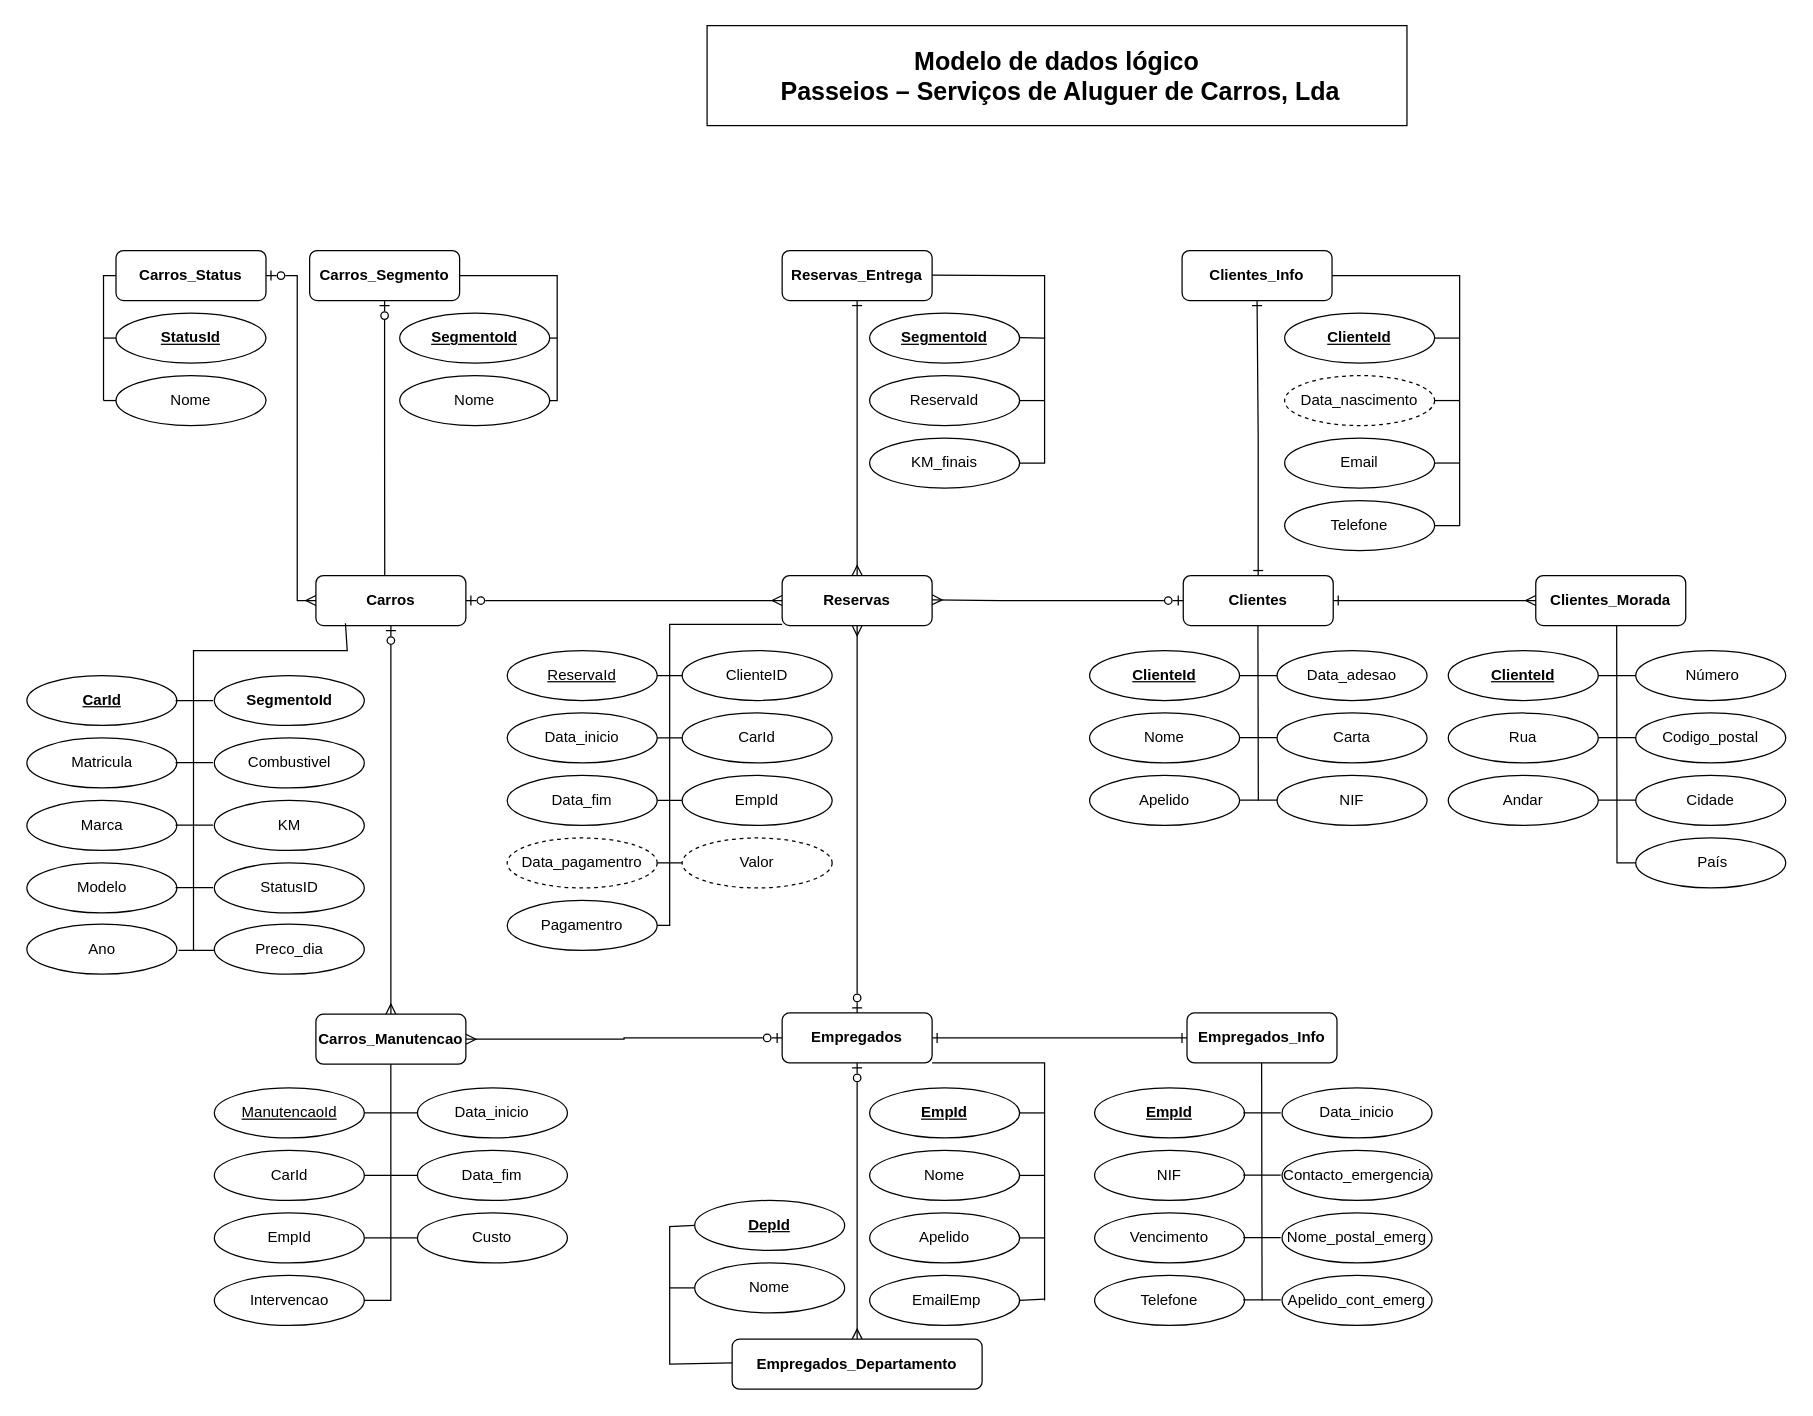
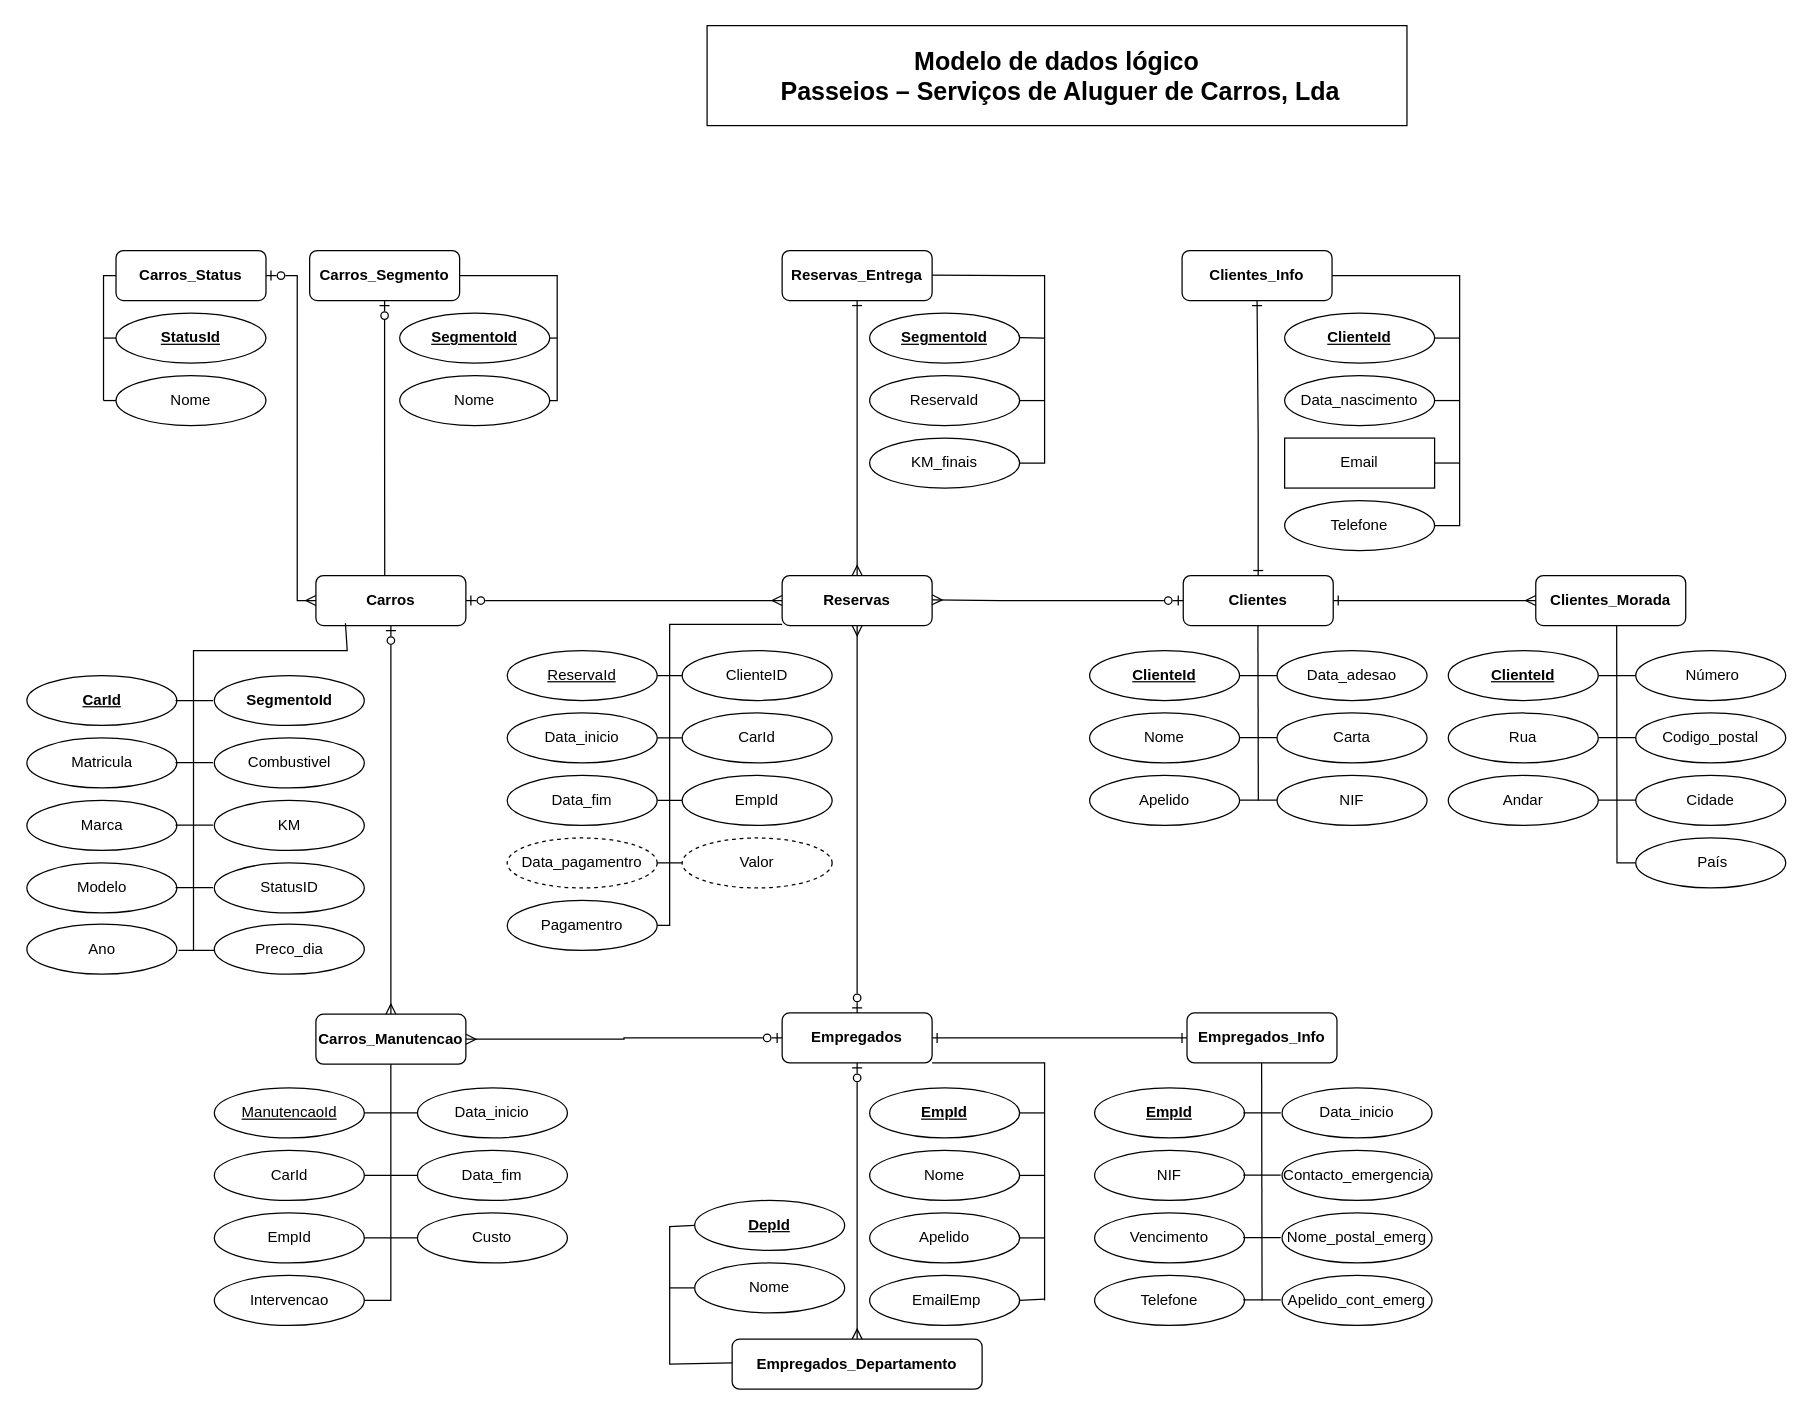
- <mxCell id="31" value="&lt;span style=&quot;text-align: left;&quot;&gt;Data_nascimento&lt;/span&gt;" style="ellipse;whiteSpace=wrap;html=1;align=center;dashed=1;" vertex="1" parent="1"><mxGeometry x="1027.06" y="300.02" width="120" height="40" as="geometry" /></mxCell>
+ <mxCell id="31" value="&lt;span style=&quot;text-align: left;&quot;&gt;Data_nascimento&lt;/span&gt;" style="ellipse;whiteSpace=wrap;html=1;align=center;" vertex="1" parent="1"><mxGeometry x="1027.06" y="300.02" width="120" height="40" as="geometry" /></mxCell>
- <mxCell id="33" value="&lt;span style=&quot;text-align: left;&quot;&gt;Email&lt;/span&gt;" style="ellipse;whiteSpace=wrap;html=1;align=center;" vertex="1" parent="1"><mxGeometry x="1027.06" y="350.02" width="120" height="40" as="geometry" /></mxCell>
+ <mxCell id="33" value="&lt;span style=&quot;text-align: left;&quot;&gt;Email&lt;/span&gt;" style="whiteSpace=wrap;html=1;align=center;rounded=0;" vertex="1" parent="1"><mxGeometry x="1027.06" y="350.02" width="120" height="40" as="geometry" /></mxCell>
